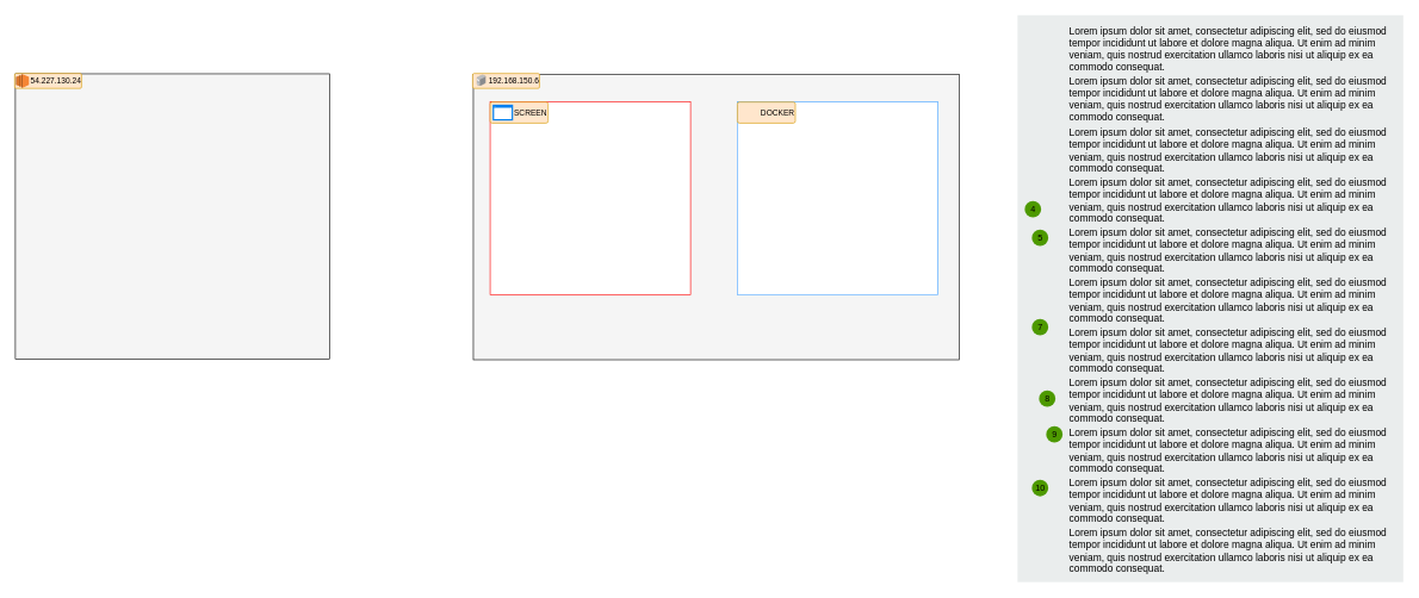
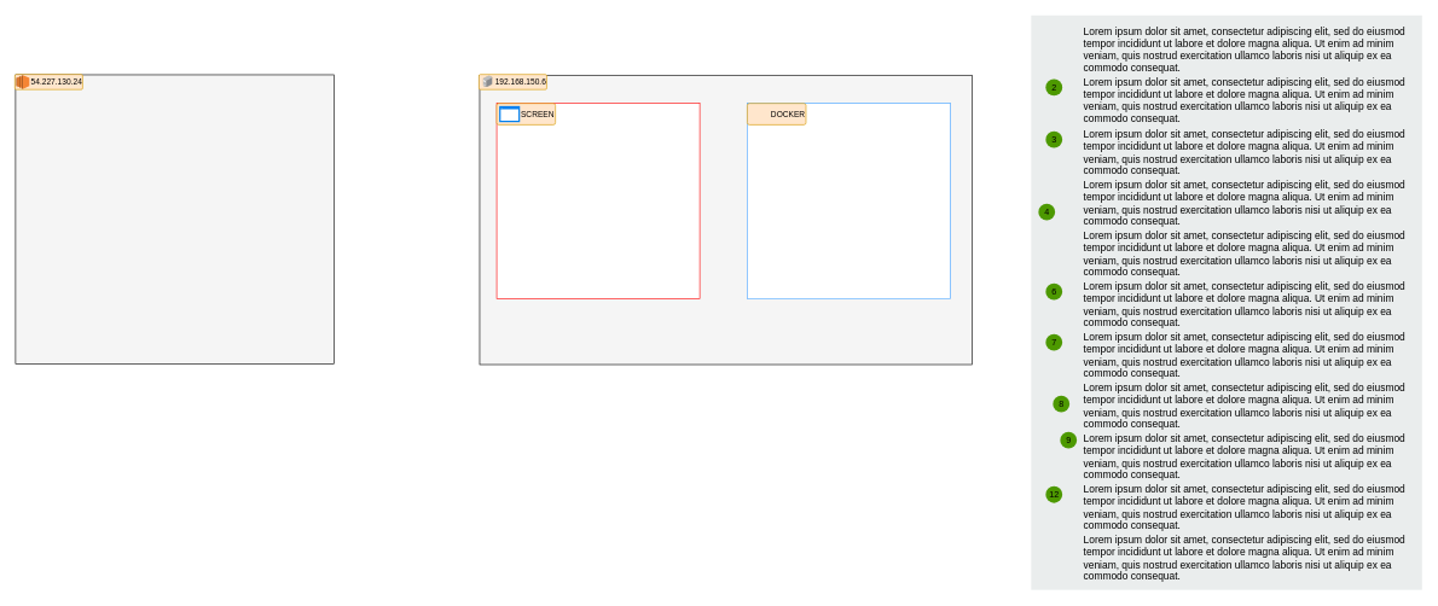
+ <mxCell id="5" value="2" style="ellipse;whiteSpace=wrap;html=1;aspect=fixed;fillColor=#4D9900;strokeColor=none;labelBackgroundColor=none;" parent="1" vertex="1"><mxGeometry x="1441.5" y="108.5" width="23" height="23" as="geometry" /></mxCell>
+ <mxCell id="7" value="3" style="ellipse;whiteSpace=wrap;html=1;aspect=fixed;fillColor=#4D9900;strokeColor=none;labelBackgroundColor=none;" parent="1" vertex="1"><mxGeometry x="1441.5" y="180.5" width="23" height="23" as="geometry" /></mxCell>
- <mxCell id="11" value="5" style="ellipse;whiteSpace=wrap;html=1;aspect=fixed;fillColor=#4D9900;strokeColor=none;labelBackgroundColor=none;" parent="1" vertex="1"><mxGeometry x="1441.5" y="320.5" width="23" height="23" as="geometry" /></mxCell>
+ <mxCell id="13" value="6" style="ellipse;whiteSpace=wrap;html=1;aspect=fixed;fillColor=#4D9900;strokeColor=none;labelBackgroundColor=none;" parent="1" vertex="1"><mxGeometry x="1441.5" y="390.5" width="23" height="23" as="geometry" /></mxCell>
- <mxCell id="15" value="7" style="ellipse;whiteSpace=wrap;html=1;aspect=fixed;fillColor=#4D9900;strokeColor=none;labelBackgroundColor=none;" parent="1" vertex="1"><mxGeometry x="1441.5" y="445.5" width="23" height="23" as="geometry" /></mxCell>
+ <mxCell id="15" value="7" style="ellipse;whiteSpace=wrap;html=1;aspect=fixed;fillColor=#4D9900;strokeColor=none;labelBackgroundColor=none;" parent="1" vertex="1"><mxGeometry x="1441.5" y="460.5" width="23" height="23" as="geometry" /></mxCell>
- <mxCell id="21" value="10" style="ellipse;whiteSpace=wrap;html=1;aspect=fixed;fillColor=#4D9900;strokeColor=none;labelBackgroundColor=none;" parent="1" vertex="1"><mxGeometry x="1441.5" y="670.5" width="23" height="23" as="geometry" /></mxCell>
+ <mxCell id="21" value="12" style="ellipse;whiteSpace=wrap;html=1;aspect=fixed;fillColor=#4D9900;strokeColor=none;labelBackgroundColor=none;" parent="1" vertex="1"><mxGeometry x="1441.5" y="670.5" width="23" height="23" as="geometry" /></mxCell>
